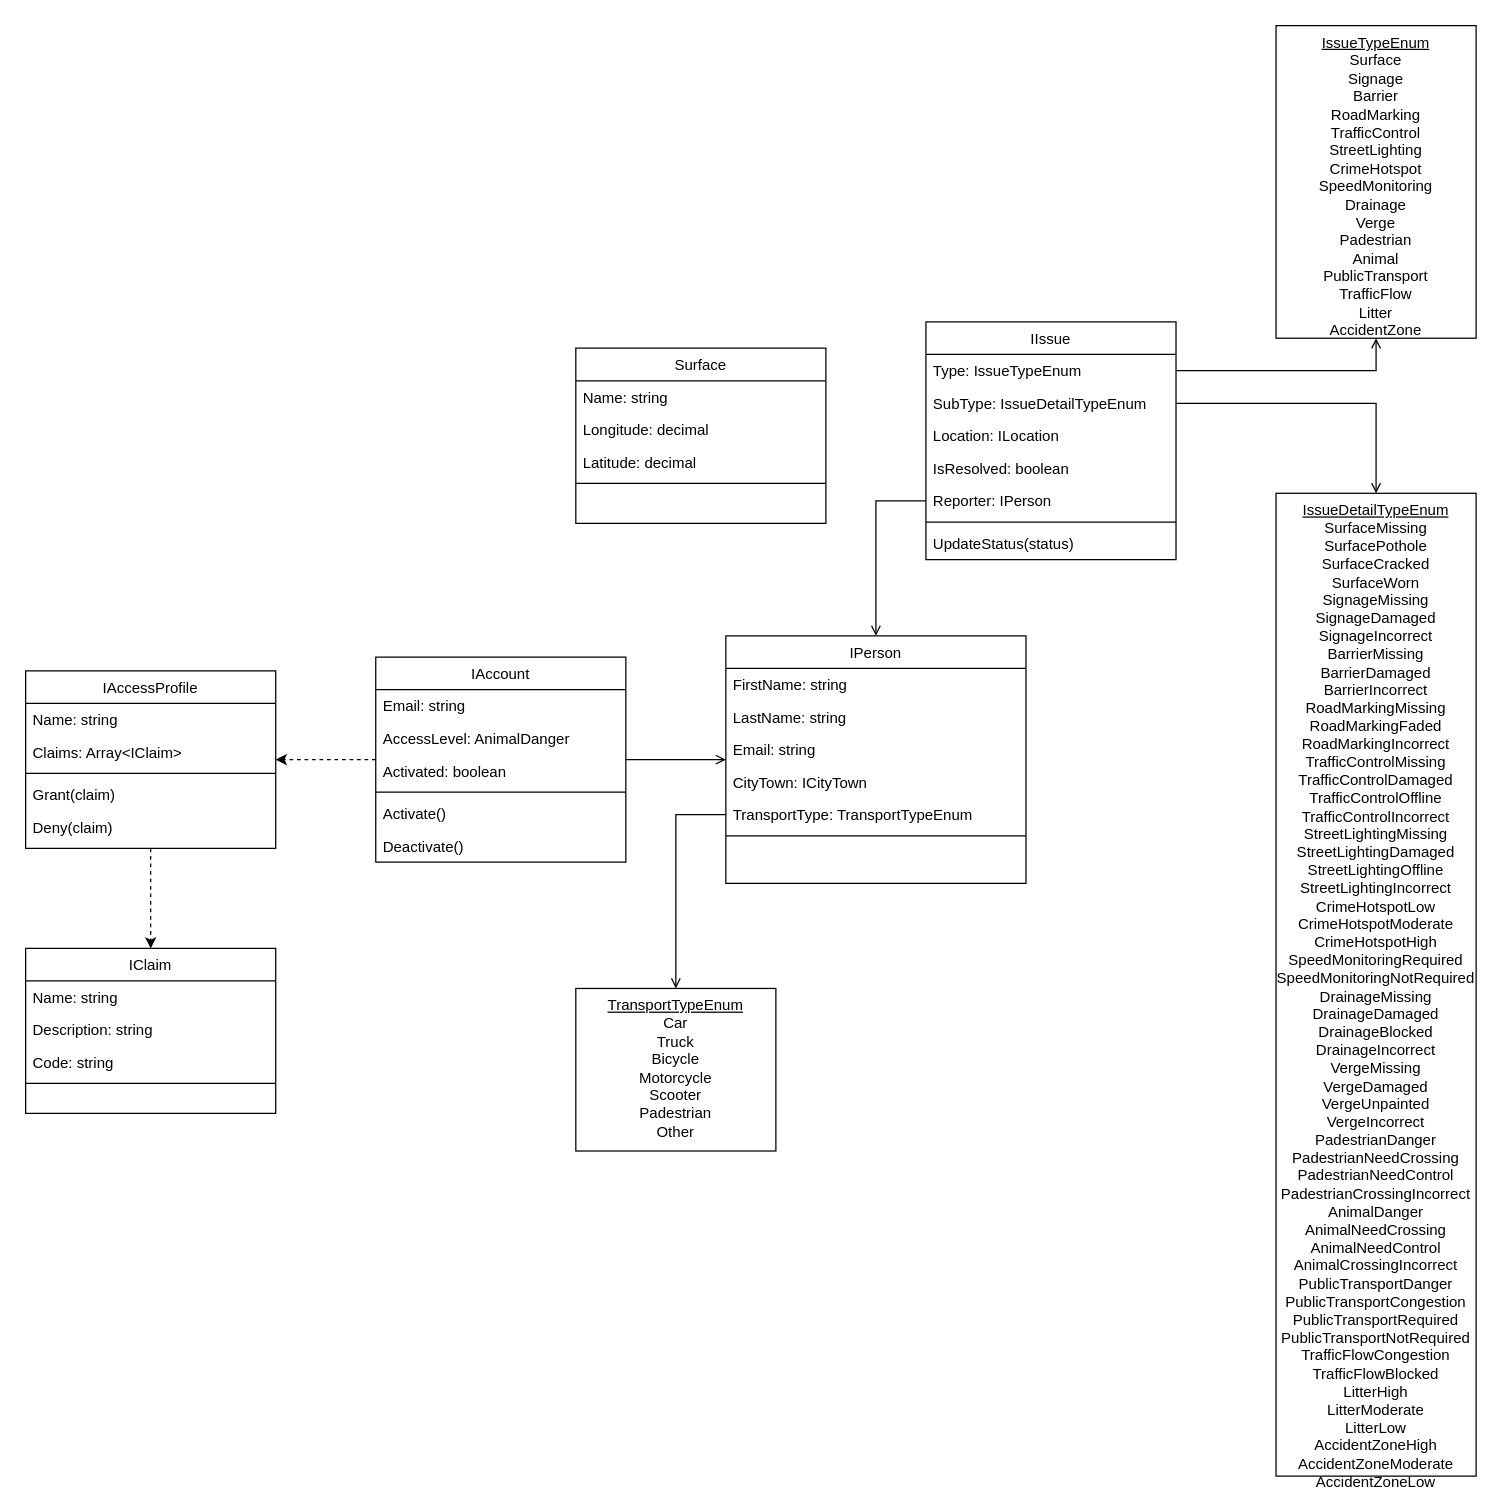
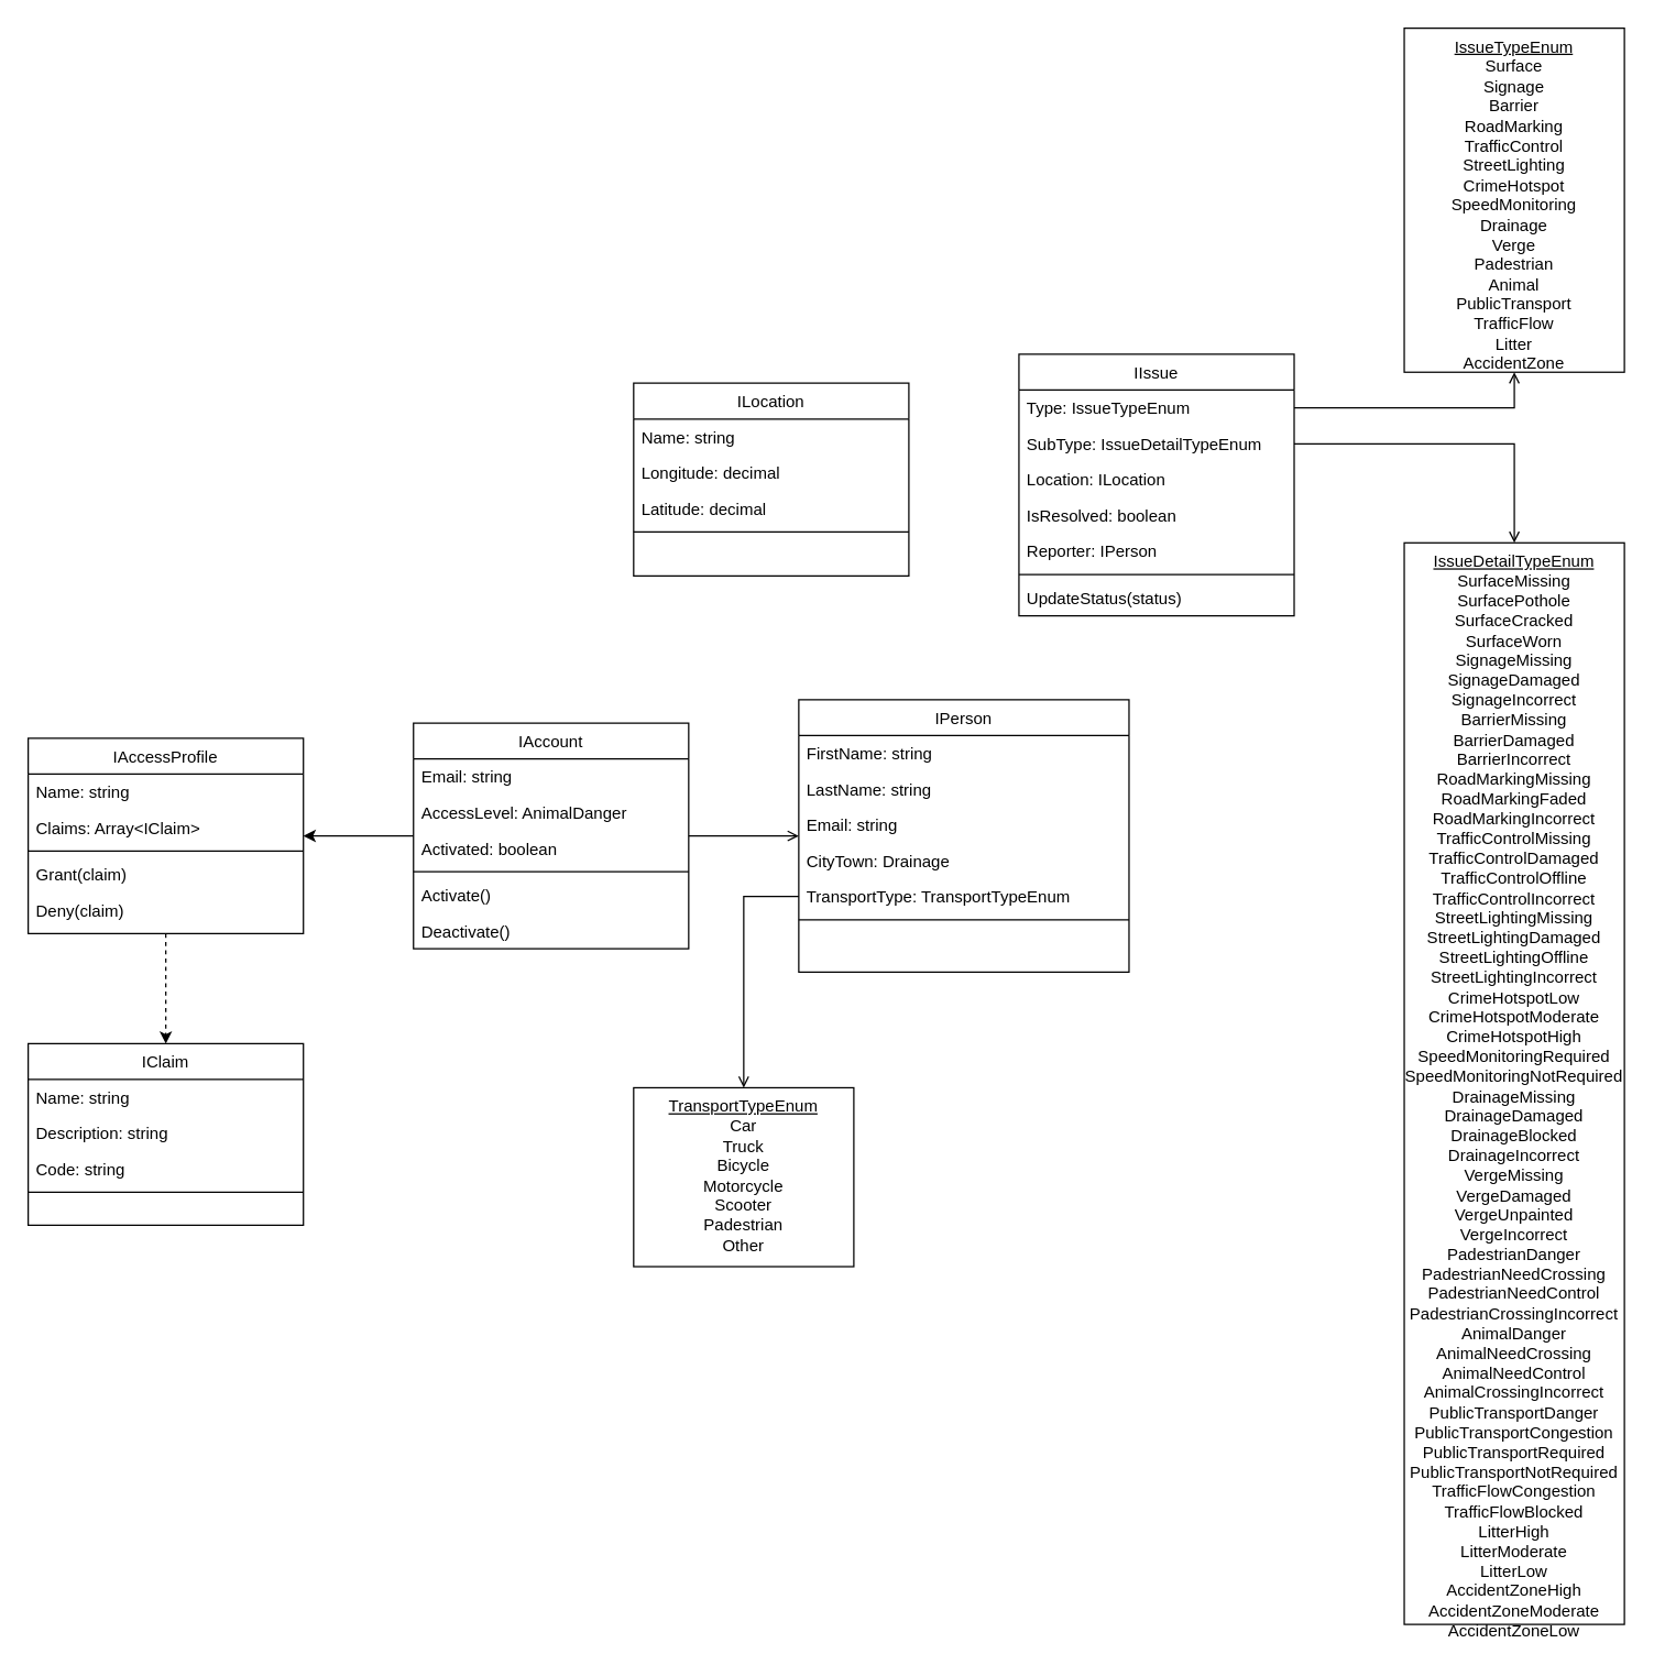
- <mxCell id="2" value="Surface" style="swimlane;fontStyle=0;align=center;verticalAlign=top;childLayout=stackLayout;horizontal=1;startSize=26;horizontalStack=0;resizeParent=1;resizeLast=0;collapsible=1;marginBottom=0;rounded=0;shadow=0;strokeWidth=1;" parent="1" vertex="1"><mxGeometry x="460" y="278" width="200" height="140" as="geometry"><mxRectangle x="550" y="140" width="160" height="26" as="alternateBounds" /></mxGeometry></mxCell>
+ <mxCell id="2" value="ILocation" style="swimlane;fontStyle=0;align=center;verticalAlign=top;childLayout=stackLayout;horizontal=1;startSize=26;horizontalStack=0;resizeParent=1;resizeLast=0;collapsible=1;marginBottom=0;rounded=0;shadow=0;strokeWidth=1;" parent="1" vertex="1"><mxGeometry x="460" y="278" width="200" height="140" as="geometry"><mxRectangle x="550" y="140" width="160" height="26" as="alternateBounds" /></mxGeometry></mxCell>
- <mxCell id="37" style="edgeStyle=orthogonalEdgeStyle;rounded=0;orthogonalLoop=1;jettySize=auto;html=1;entryX=0.5;entryY=0;entryDx=0;entryDy=0;startArrow=none;startFill=0;endArrow=open;endFill=0;" edge="1" parent="1" source="13" target="20"><mxGeometry relative="1" as="geometry" /></mxCell>
- <mxCell id="27" value="" style="edgeStyle=orthogonalEdgeStyle;rounded=0;orthogonalLoop=1;jettySize=auto;html=1;startArrow=none;startFill=0;endArrow=classic;endFill=1;dashed=1;" edge="1" parent="1" source="28" target="39"><mxGeometry relative="1" as="geometry" /></mxCell>
+ <mxCell id="27" value="" style="edgeStyle=orthogonalEdgeStyle;rounded=0;orthogonalLoop=1;jettySize=auto;html=1;startArrow=none;startFill=0;endArrow=classic;endFill=1;" edge="1" parent="1" source="28" target="39"><mxGeometry relative="1" as="geometry" /></mxCell>
- <mxCell id="24" value="CityTown: ICityTown" style="text;align=left;verticalAlign=top;spacingLeft=4;spacingRight=4;overflow=hidden;rotatable=0;points=[[0,0.5],[1,0.5]];portConstraint=eastwest;" vertex="1" parent="20"><mxGeometry y="104" width="240" height="26" as="geometry" /></mxCell>
+ <mxCell id="24" value="CityTown: Drainage" style="text;align=left;verticalAlign=top;spacingLeft=4;spacingRight=4;overflow=hidden;rotatable=0;points=[[0,0.5],[1,0.5]];portConstraint=eastwest;" vertex="1" parent="20"><mxGeometry y="104" width="240" height="26" as="geometry" /></mxCell>
